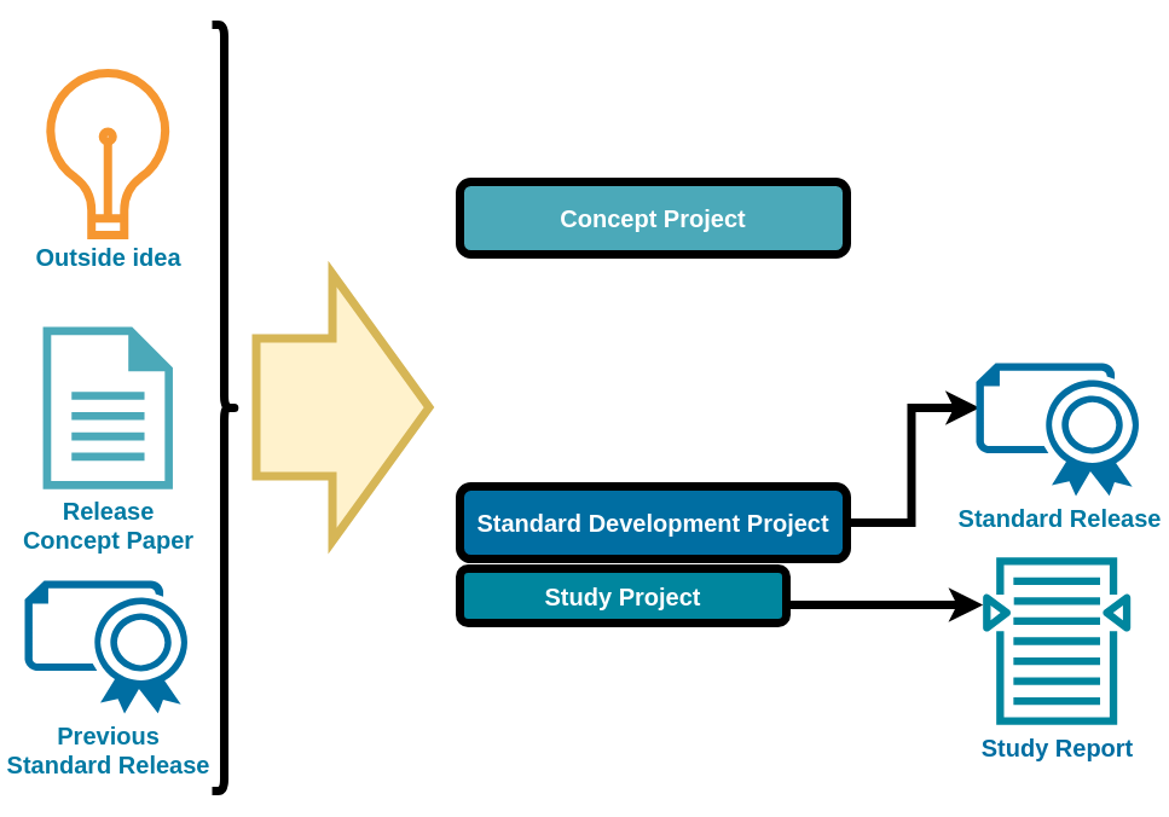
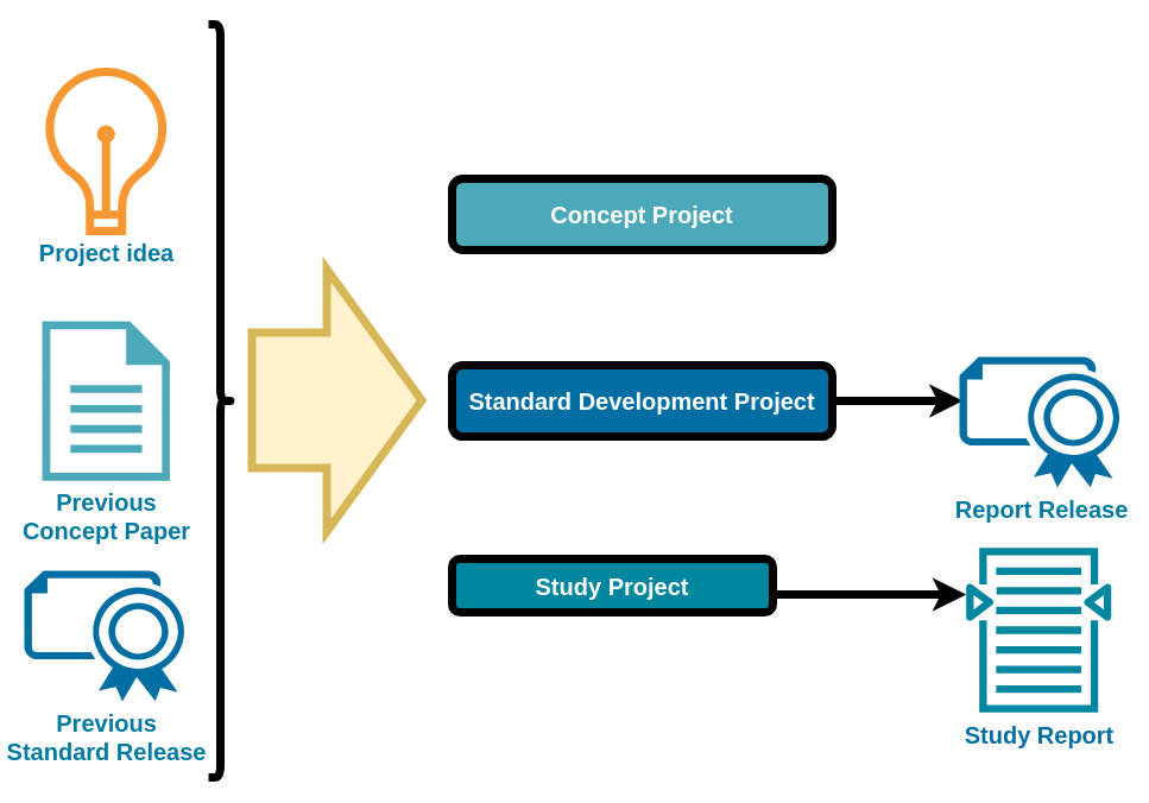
- <mxCell id="3" value="Outside idea" style="html=1;verticalLabelPosition=bottom;align=center;labelBackgroundColor=#ffffff;verticalAlign=top;strokeWidth=7;strokeColor=#F69731;shadow=0;dashed=0;shape=mxgraph.ios7.icons.lightbulb;fontStyle=1;fontColor=#007AA3;fontSize=20;" vertex="1" parent="1"><mxGeometry x="37.35" y="60" width="102.8" height="133.91" as="geometry" /></mxCell>
+ <mxCell id="3" value="Project idea" style="html=1;verticalLabelPosition=bottom;align=center;labelBackgroundColor=#ffffff;verticalAlign=top;strokeWidth=7;strokeColor=#F69731;shadow=0;dashed=0;shape=mxgraph.ios7.icons.lightbulb;fontStyle=1;fontColor=#007AA3;fontSize=20;" vertex="1" parent="1"><mxGeometry x="37.35" y="60" width="102.8" height="133.91" as="geometry" /></mxCell>
- <mxCell id="12" value="Standard Release" style="verticalLabelPosition=bottom;html=1;verticalAlign=top;align=center;strokeColor=none;fillColor=#006EA2;shape=mxgraph.azure.certificate;pointerEvents=1;fontSize=20;fontStyle=1;fontColor=#007AA3;" vertex="1" parent="1"><mxGeometry x="807" y="300" width="137.5" height="110" as="geometry" /></mxCell>
+ <mxCell id="12" value="Report Release" style="verticalLabelPosition=bottom;html=1;verticalAlign=top;align=center;strokeColor=none;fillColor=#006EA2;shape=mxgraph.azure.certificate;pointerEvents=1;fontSize=20;fontStyle=1;fontColor=#007AA3;" vertex="1" parent="1"><mxGeometry x="807" y="300" width="137.5" height="110" as="geometry" /></mxCell>
- <mxCell id="7" value="Standard Development Project" style="rounded=1;whiteSpace=wrap;html=1;perimeterSpacing=0;strokeWidth=7;fillColor=#006EA2;fontStyle=1;fontSize=20;fontColor=#FFFFFF;" vertex="1" parent="1"><mxGeometry x="380" y="402.11" width="320" height="60" as="geometry" /></mxCell>
+ <mxCell id="7" value="Standard Development Project" style="rounded=1;whiteSpace=wrap;html=1;perimeterSpacing=0;strokeWidth=7;fillColor=#006EA2;fontStyle=1;fontSize=20;fontColor=#FFFFFF;" vertex="1" parent="1"><mxGeometry x="380" y="307.11" width="320" height="60" as="geometry" /></mxCell>
- <mxCell id="5" value="Release &lt;br&gt;Concept Paper" style="sketch=0;aspect=fixed;pointerEvents=1;shadow=0;dashed=0;html=1;strokeColor=none;labelPosition=center;verticalLabelPosition=bottom;verticalAlign=top;align=center;fillColor=#4BA9B9;shape=mxgraph.mscae.enterprise.document;fontStyle=1;fontSize=20;fontColor=#007AA3;" vertex="1" parent="1"><mxGeometry x="35.07" y="270" width="107.37" height="134.21" as="geometry" /></mxCell>
+ <mxCell id="5" value="Previous &lt;br&gt;Concept Paper" style="sketch=0;aspect=fixed;pointerEvents=1;shadow=0;dashed=0;html=1;strokeColor=none;labelPosition=center;verticalLabelPosition=bottom;verticalAlign=top;align=center;fillColor=#4BA9B9;shape=mxgraph.mscae.enterprise.document;fontStyle=1;fontSize=20;fontColor=#007AA3;" vertex="1" parent="1"><mxGeometry x="35.07" y="270" width="107.37" height="134.21" as="geometry" /></mxCell>
